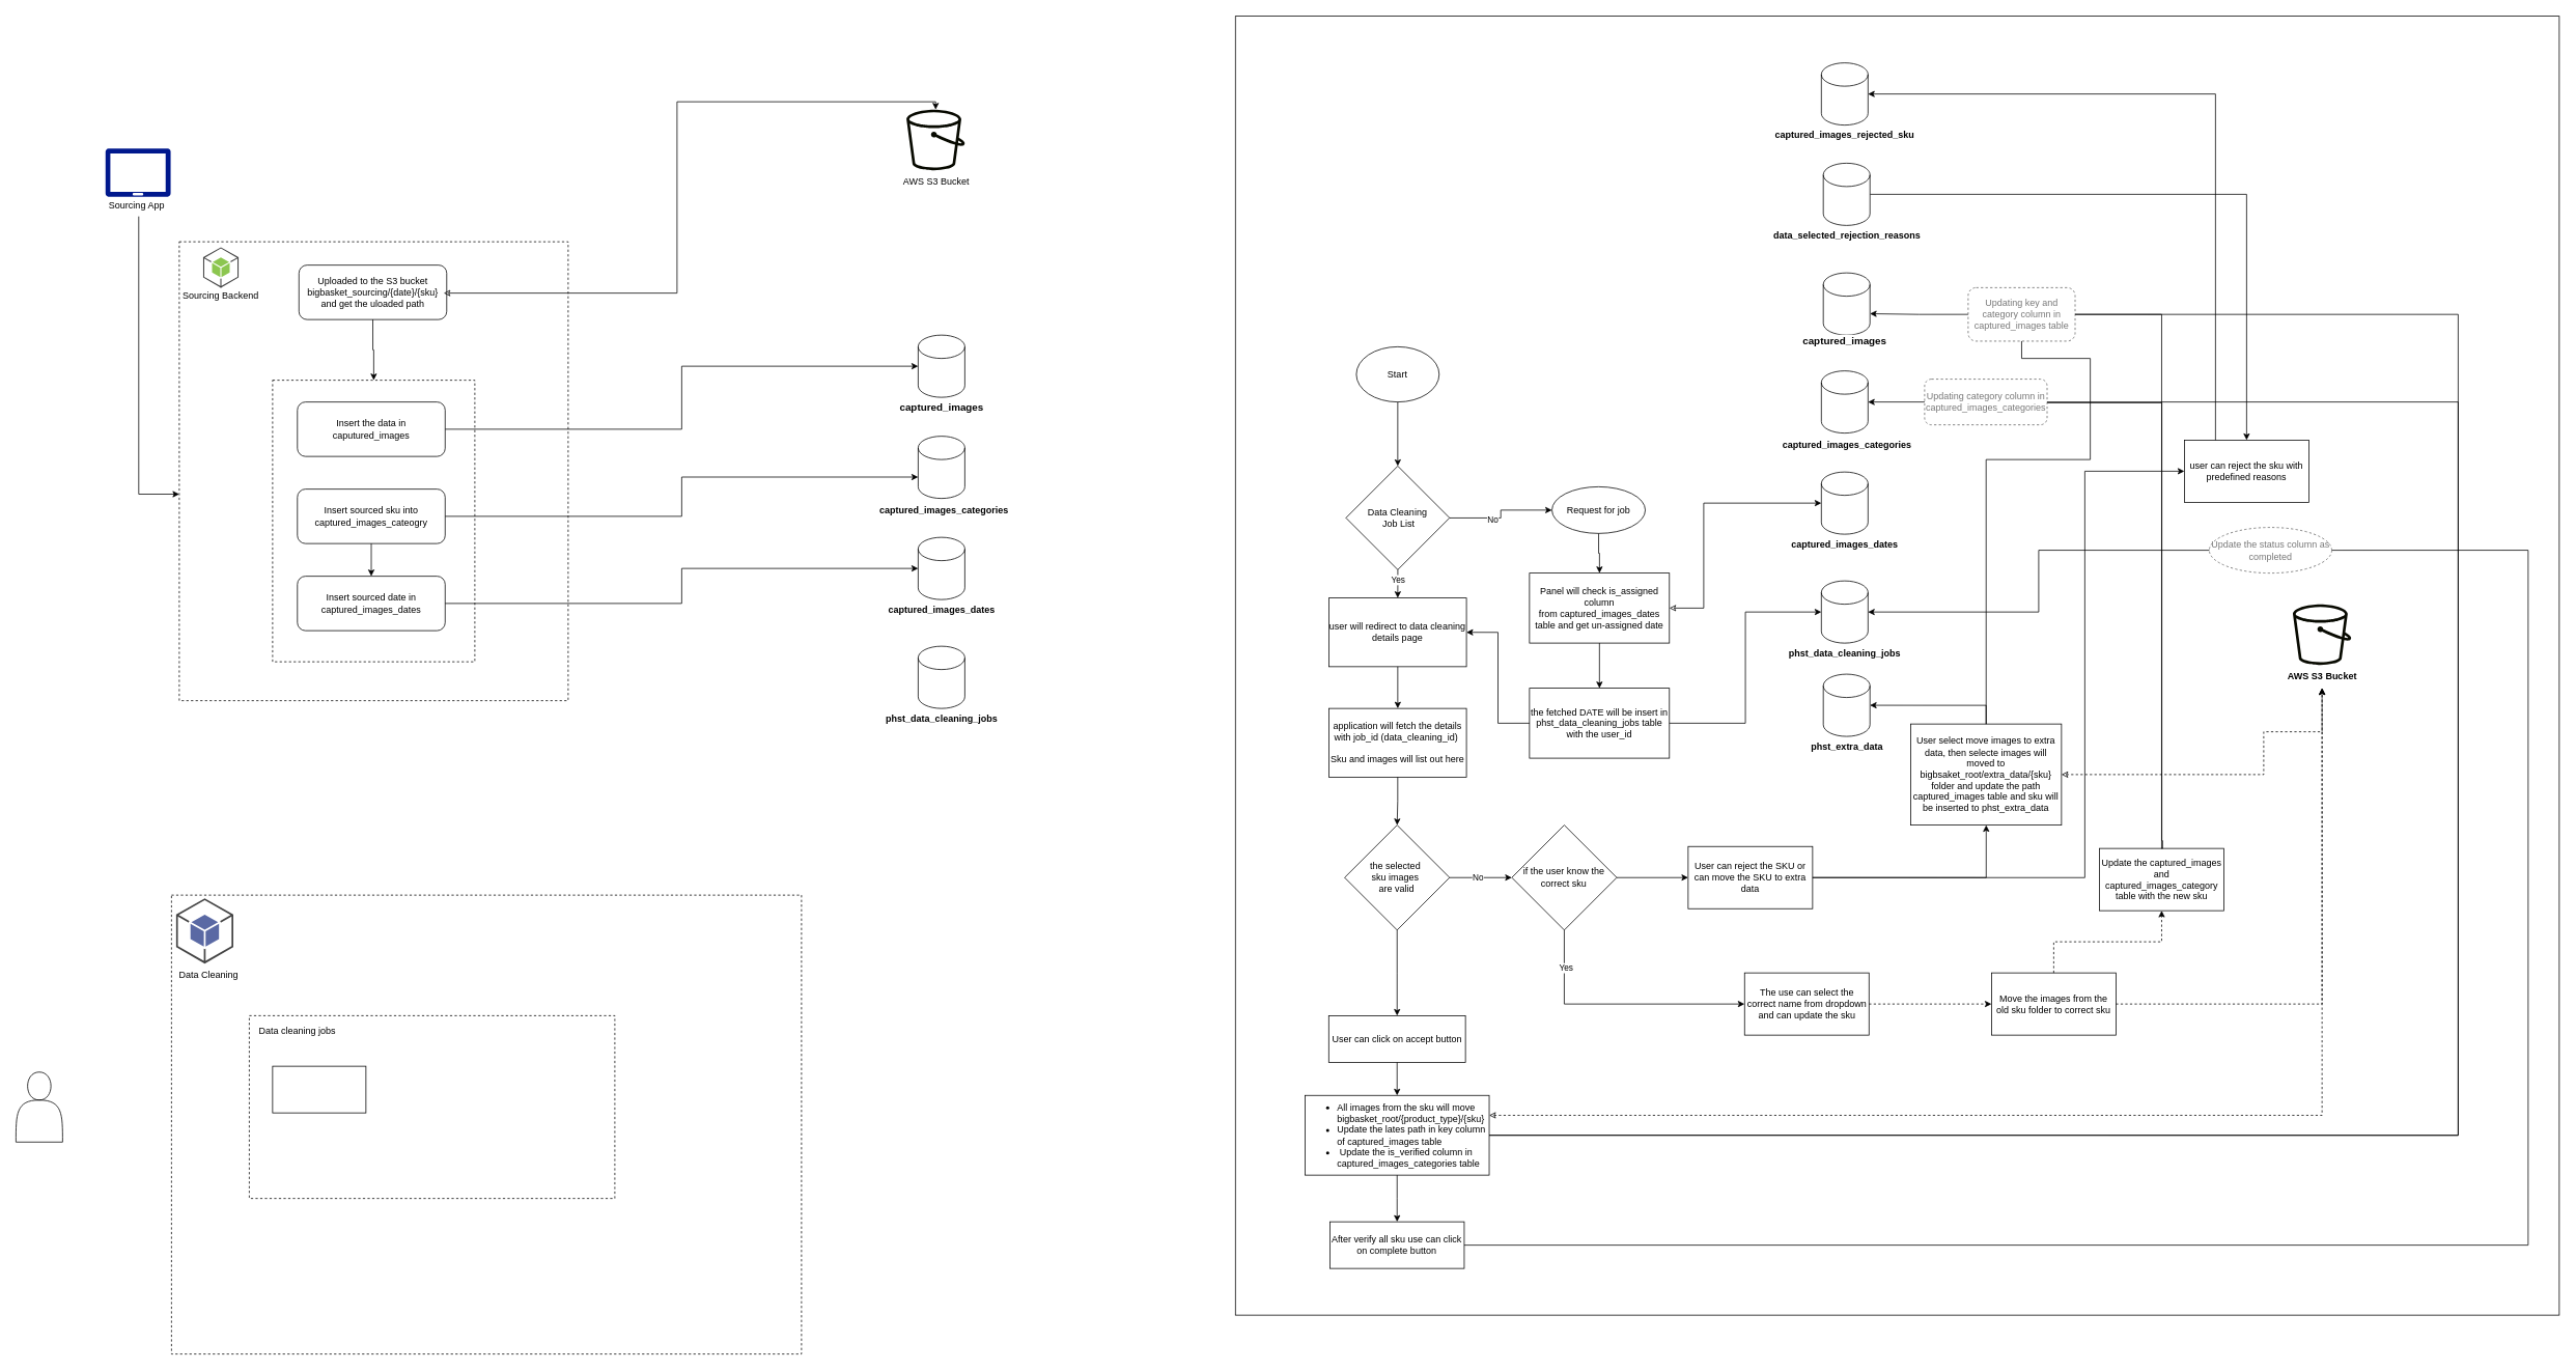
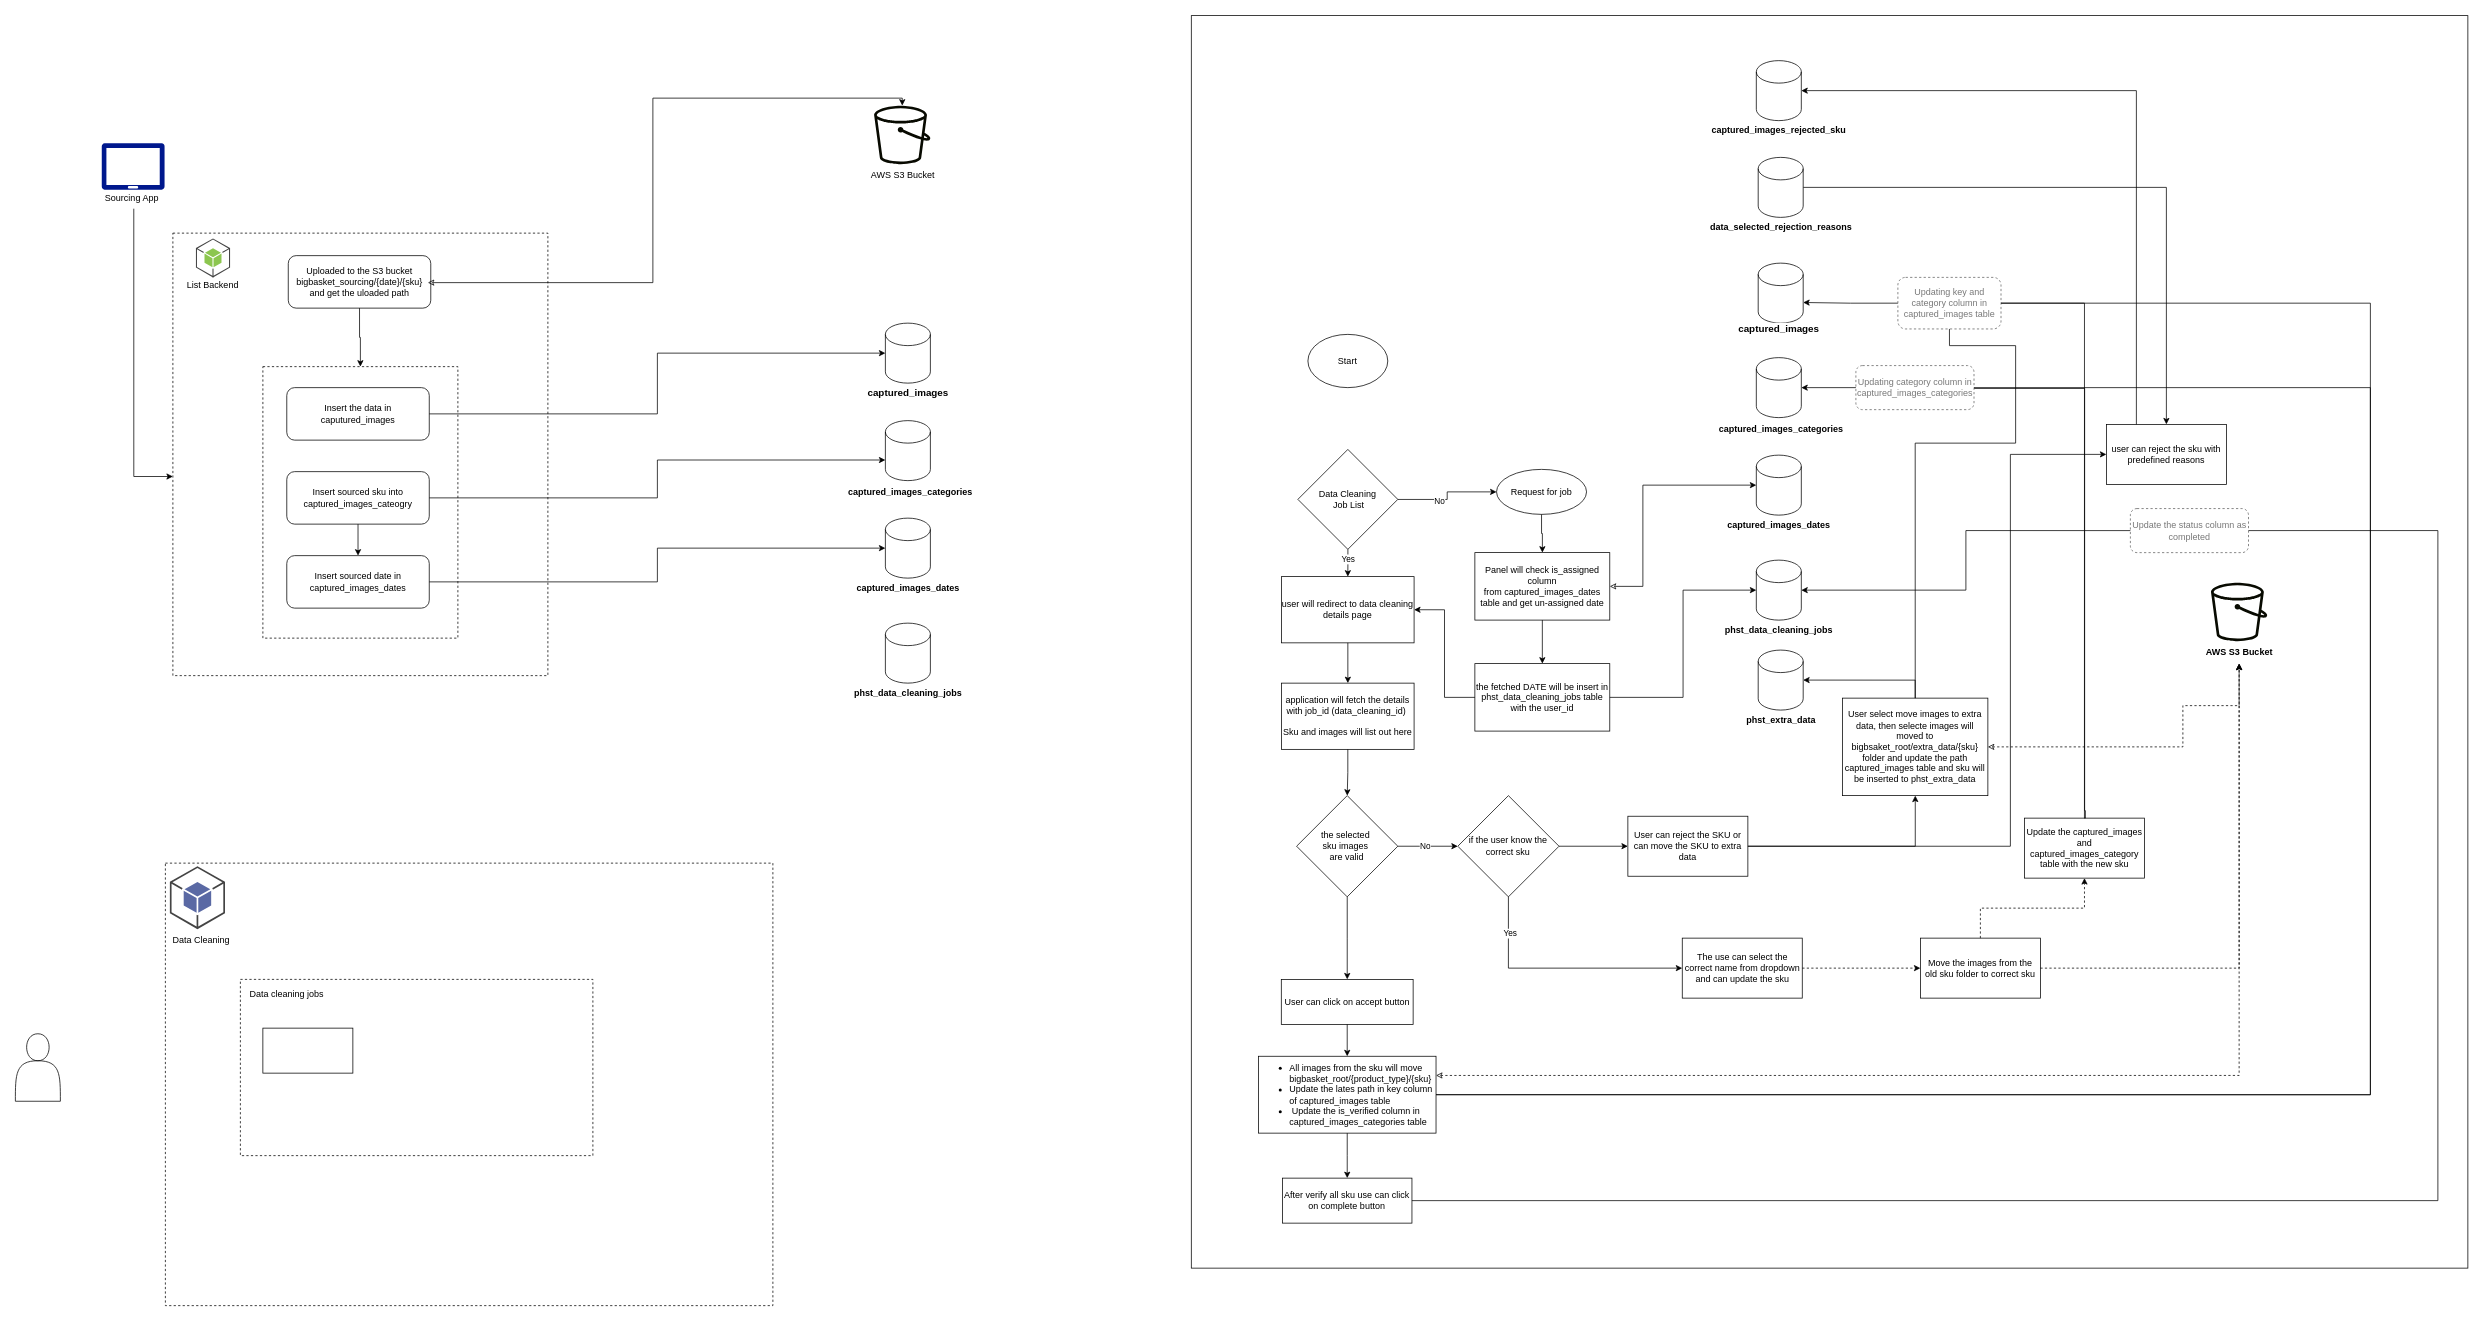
- <mxCell id="15" value="Sourcing Backend" style="text;html=1;align=center;verticalAlign=middle;whiteSpace=wrap;rounded=0;" parent="1" vertex="1"><mxGeometry x="222" y="369" width="123" height="20" as="geometry" /></mxCell>
+ <mxCell id="15" value="List Backend" style="text;html=1;align=center;verticalAlign=middle;whiteSpace=wrap;rounded=0;" parent="1" vertex="1"><mxGeometry x="222" y="369" width="123" height="20" as="geometry" /></mxCell>
- <mxCell id="45" value="" style="edgeStyle=orthogonalEdgeStyle;rounded=0;orthogonalLoop=1;jettySize=auto;html=1;" edge="1" parent="1" source="46" target="51"><mxGeometry relative="1" as="geometry" /></mxCell>
- <mxCell id="111" value="&lt;font color=&quot;#787878&quot;&gt;Update the status column as completed&lt;/font&gt;" style="ellipse;whiteSpace=wrap;html=1;fillColor=none;dashed=1;strokeColor=#616161;" vertex="1" parent="1"><mxGeometry x="2840" y="677.25" width="157.5" height="58.75" as="geometry" /></mxCell>
+ <mxCell id="111" value="&lt;font color=&quot;#787878&quot;&gt;Update the status column as completed&lt;/font&gt;" style="rounded=1;whiteSpace=wrap;html=1;fillColor=none;dashed=1;strokeColor=#616161;" vertex="1" parent="1"><mxGeometry x="2840" y="677.25" width="157.5" height="58.75" as="geometry" /></mxCell>
